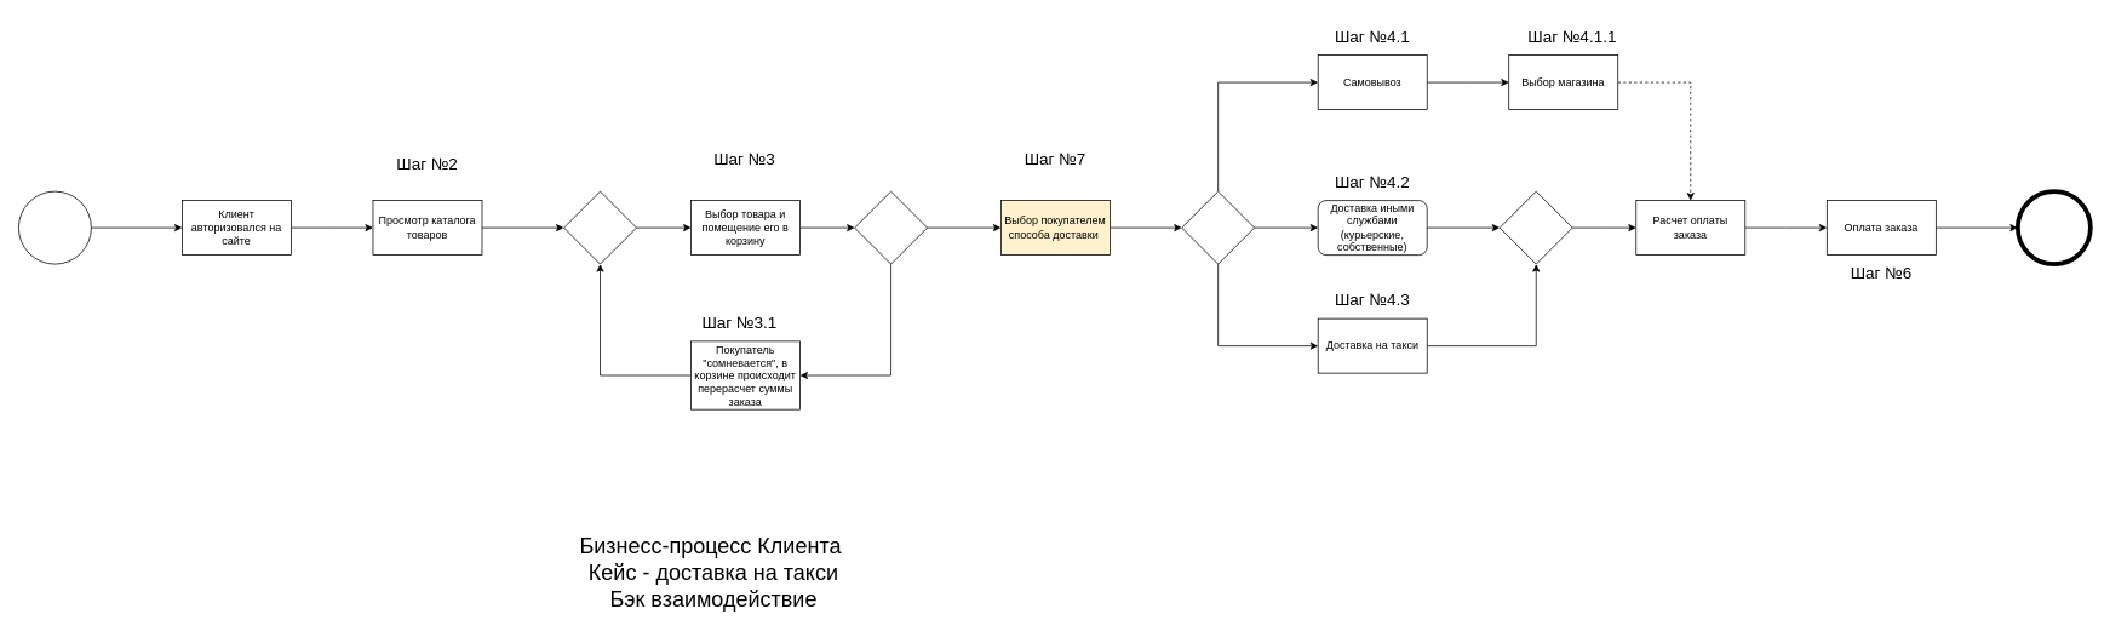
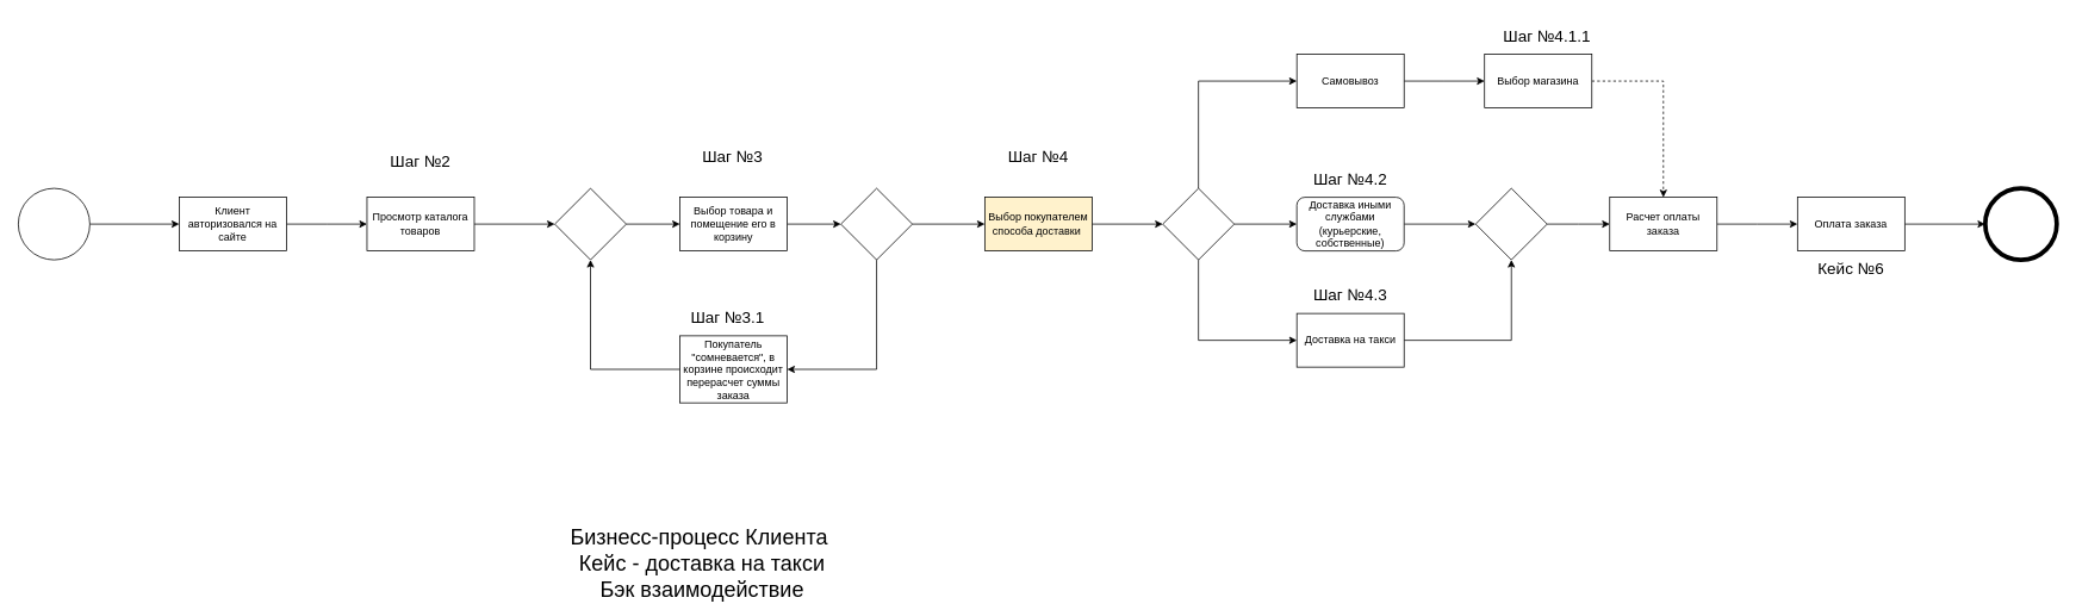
- <mxCell id="37" value="&lt;font style=&quot;font-size: 18px&quot;&gt;Шаг №4.1&lt;/font&gt;" style="text;html=1;strokeColor=none;fillColor=none;align=center;verticalAlign=middle;whiteSpace=wrap;rounded=0;" parent="1" vertex="1"><mxGeometry x="1460" y="20" width="100" height="40" as="geometry" /></mxCell>
- <mxCell id="22" value="&lt;font style=&quot;font-size: 18px&quot;&gt;Шаг №7&lt;/font&gt;" style="text;html=1;strokeColor=none;fillColor=none;align=center;verticalAlign=middle;whiteSpace=wrap;rounded=0;" parent="1" vertex="1"><mxGeometry x="1123" y="155" width="76" height="40" as="geometry" /></mxCell>
+ <mxCell id="22" value="&lt;font style=&quot;font-size: 18px&quot;&gt;Шаг №4&lt;/font&gt;" style="text;html=1;strokeColor=none;fillColor=none;align=center;verticalAlign=middle;whiteSpace=wrap;rounded=0;" parent="1" vertex="1"><mxGeometry x="1123" y="155" width="76" height="40" as="geometry" /></mxCell>
- <mxCell id="46" value="&lt;font style=&quot;font-size: 18px&quot;&gt;Шаг №6&lt;/font&gt;" style="text;html=1;strokeColor=none;fillColor=none;align=center;verticalAlign=middle;whiteSpace=wrap;rounded=0;" parent="1" vertex="1"><mxGeometry x="2020" y="280" width="100" height="40" as="geometry" /></mxCell>
+ <mxCell id="46" value="&lt;font style=&quot;font-size: 18px&quot;&gt;Кейс №6&lt;/font&gt;" style="text;html=1;strokeColor=none;fillColor=none;align=center;verticalAlign=middle;whiteSpace=wrap;rounded=0;" parent="1" vertex="1"><mxGeometry x="2020" y="280" width="100" height="40" as="geometry" /></mxCell>
